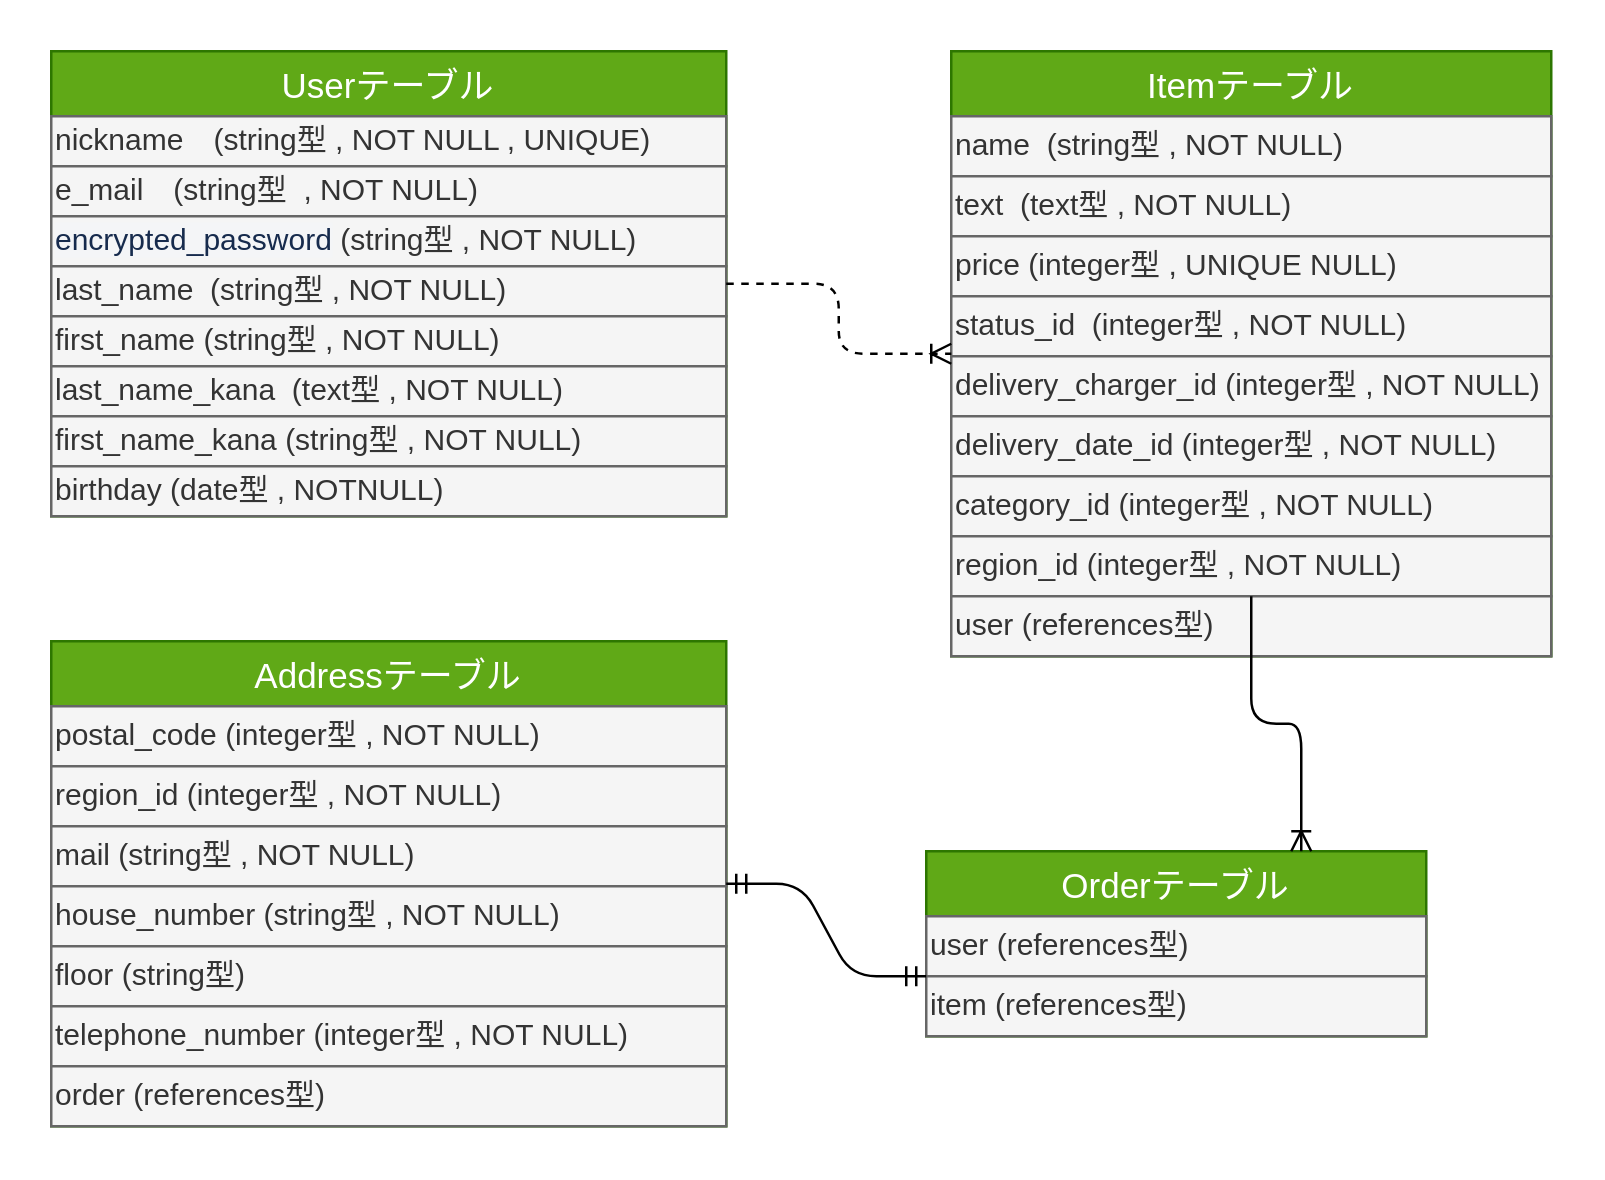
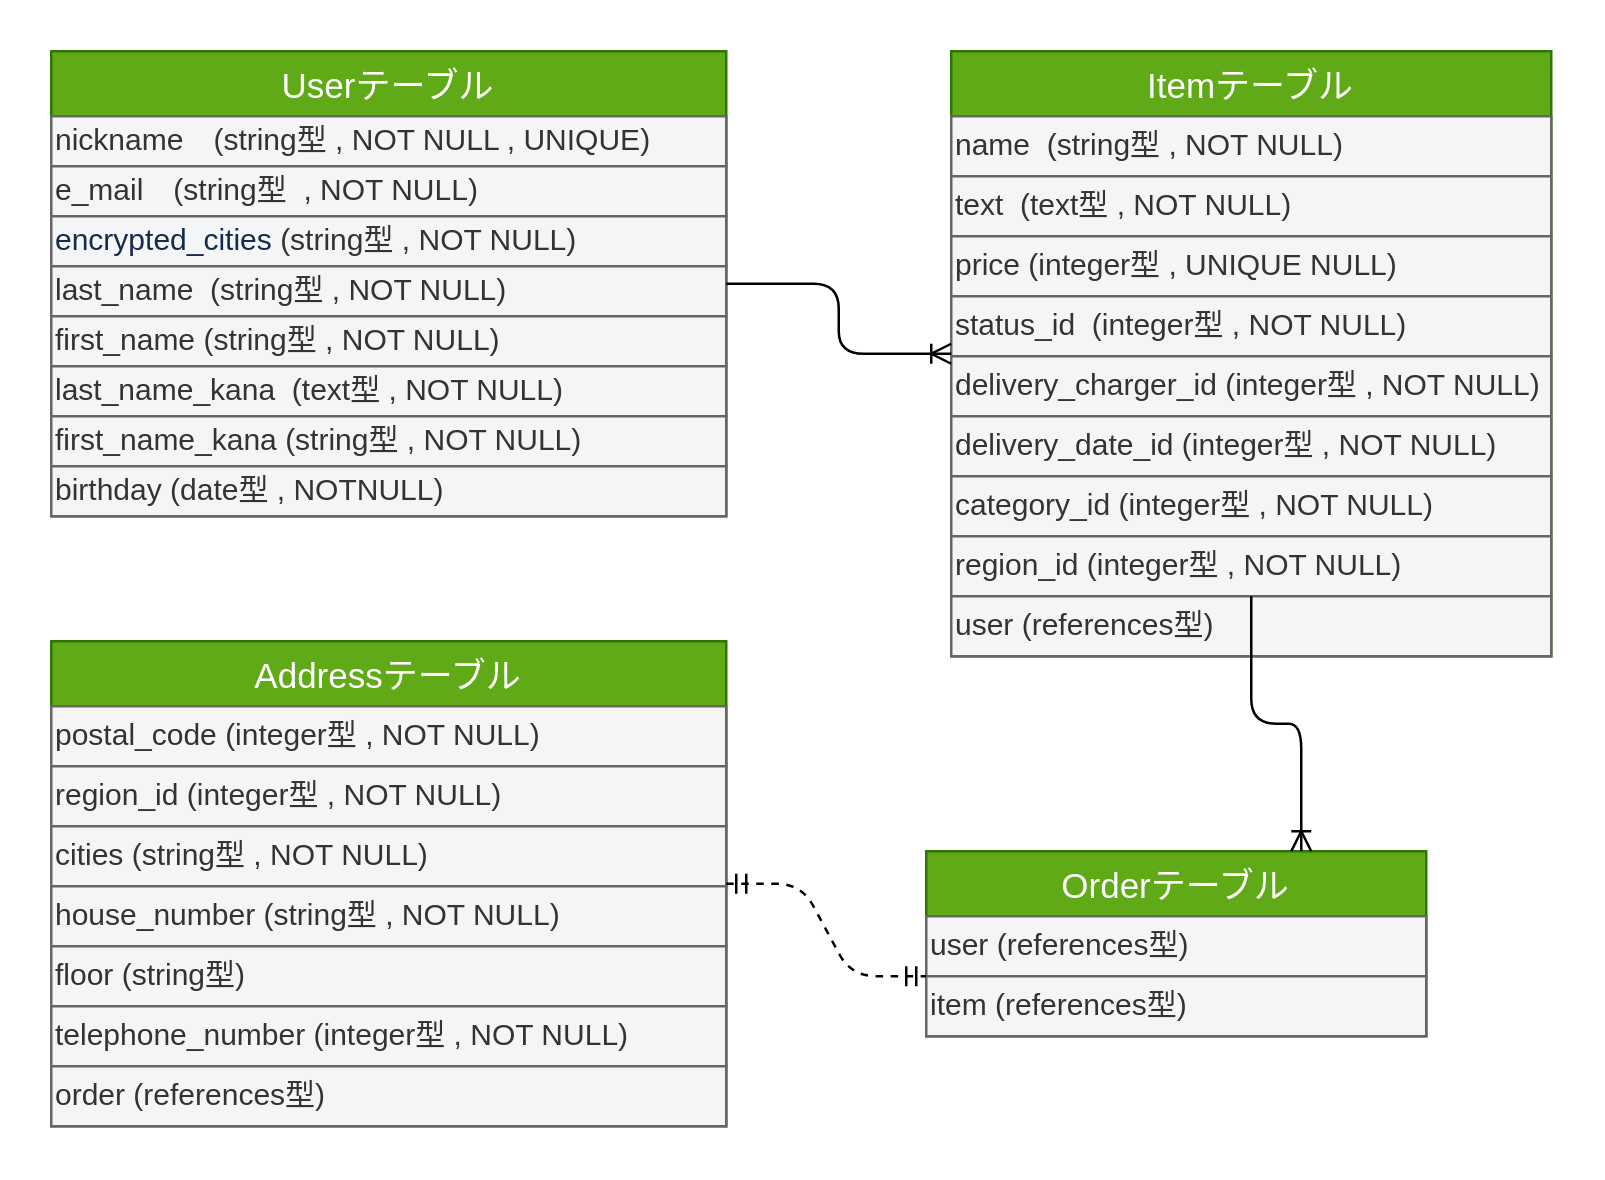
- <mxCell id="5" value="&lt;span style=&quot;color: rgb(23 , 43 , 77) ; background-color: rgb(244 , 245 , 247)&quot;&gt;&lt;font style=&quot;font-size: 12px&quot;&gt;encrypted_password&lt;/font&gt;&lt;/span&gt;&amp;nbsp;(string型 , NOT NULL)" style="text;html=1;strokeColor=#666666;fillColor=#f5f5f5;align=left;verticalAlign=middle;whiteSpace=wrap;rounded=0;fontSize=12;labelPosition=center;verticalLabelPosition=middle;fontColor=#333333;" parent="2" vertex="1"><mxGeometry y="66" width="270" height="20" as="geometry" /></mxCell>
+ <mxCell id="5" value="&lt;span style=&quot;color: rgb(23 , 43 , 77) ; background-color: rgb(244 , 245 , 247)&quot;&gt;&lt;font style=&quot;font-size: 12px&quot;&gt;encrypted_cities&lt;/font&gt;&lt;/span&gt;&amp;nbsp;(string型 , NOT NULL)" style="text;html=1;strokeColor=#666666;fillColor=#f5f5f5;align=left;verticalAlign=middle;whiteSpace=wrap;rounded=0;fontSize=12;labelPosition=center;verticalLabelPosition=middle;fontColor=#333333;" parent="2" vertex="1"><mxGeometry y="66" width="270" height="20" as="geometry" /></mxCell>
- <mxCell id="24" value="" style="edgeStyle=orthogonalEdgeStyle;fontSize=12;html=1;endArrow=ERoneToMany;exitX=1;exitY=0.5;exitDx=0;exitDy=0;dashed=1;" parent="1" source="2" target="11" edge="1"><mxGeometry width="100" height="100" relative="1" as="geometry"><mxPoint x="80" y="141" as="sourcePoint" /><mxPoint x="290" y="91" as="targetPoint" /></mxGeometry></mxCell>
+ <mxCell id="24" value="" style="edgeStyle=orthogonalEdgeStyle;fontSize=12;html=1;endArrow=ERoneToMany;exitX=1;exitY=0.5;exitDx=0;exitDy=0;" parent="1" source="2" target="11" edge="1"><mxGeometry width="100" height="100" relative="1" as="geometry"><mxPoint x="80" y="141" as="sourcePoint" /><mxPoint x="290" y="91" as="targetPoint" /></mxGeometry></mxCell>
- <mxCell id="29" value="mail (string型 , NOT NULL)" style="text;html=1;strokeColor=#666666;fillColor=#f5f5f5;align=left;verticalAlign=middle;whiteSpace=wrap;rounded=0;fontSize=12;labelPosition=center;verticalLabelPosition=middle;fontColor=#333333;" parent="26" vertex="1"><mxGeometry y="74" width="270" height="24" as="geometry" /></mxCell>
+ <mxCell id="29" value="cities (string型 , NOT NULL)" style="text;html=1;strokeColor=#666666;fillColor=#f5f5f5;align=left;verticalAlign=middle;whiteSpace=wrap;rounded=0;fontSize=12;labelPosition=center;verticalLabelPosition=middle;fontColor=#333333;" parent="26" vertex="1"><mxGeometry y="74" width="270" height="24" as="geometry" /></mxCell>
- <mxCell id="34" value="" style="edgeStyle=entityRelationEdgeStyle;fontSize=12;html=1;endArrow=ERmandOne;startArrow=ERmandOne;exitX=1;exitY=0.5;exitDx=0;exitDy=0;entryX=0;entryY=0;entryDx=0;entryDy=0;" parent="1" source="26" target="23" edge="1"><mxGeometry width="100" height="100" relative="1" as="geometry"><mxPoint x="270" y="250" as="sourcePoint" /><mxPoint x="360" y="364" as="targetPoint" /></mxGeometry></mxCell>
+ <mxCell id="34" value="" style="edgeStyle=entityRelationEdgeStyle;fontSize=12;html=1;endArrow=ERmandOne;startArrow=ERmandOne;exitX=1;exitY=0.5;exitDx=0;exitDy=0;entryX=0;entryY=0;entryDx=0;entryDy=0;dashed=1;" parent="1" source="26" target="23" edge="1"><mxGeometry width="100" height="100" relative="1" as="geometry"><mxPoint x="270" y="250" as="sourcePoint" /><mxPoint x="360" y="364" as="targetPoint" /></mxGeometry></mxCell>
